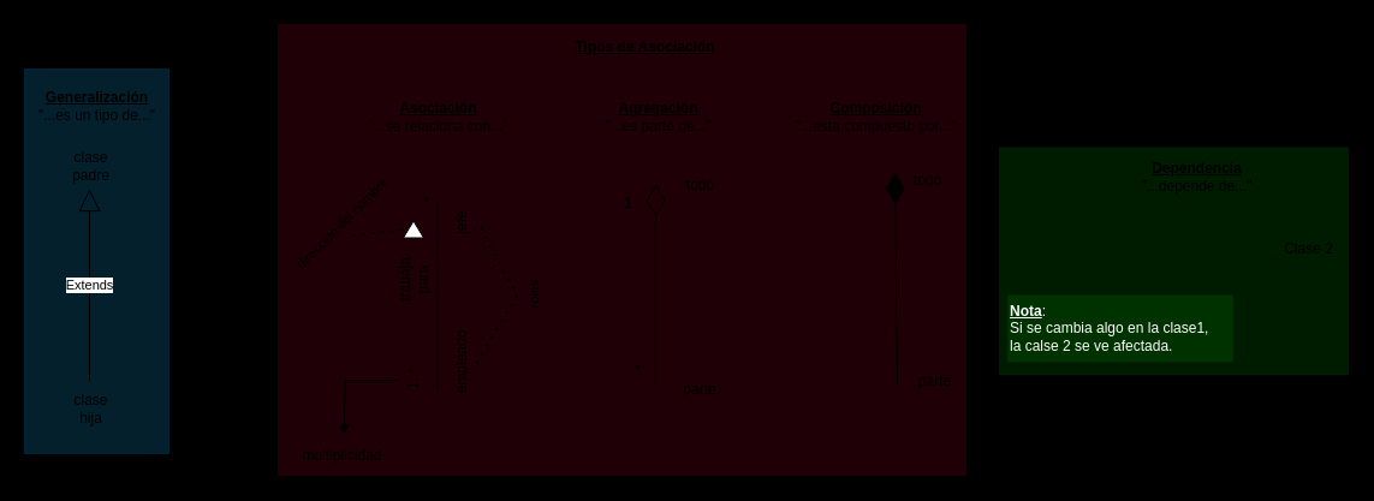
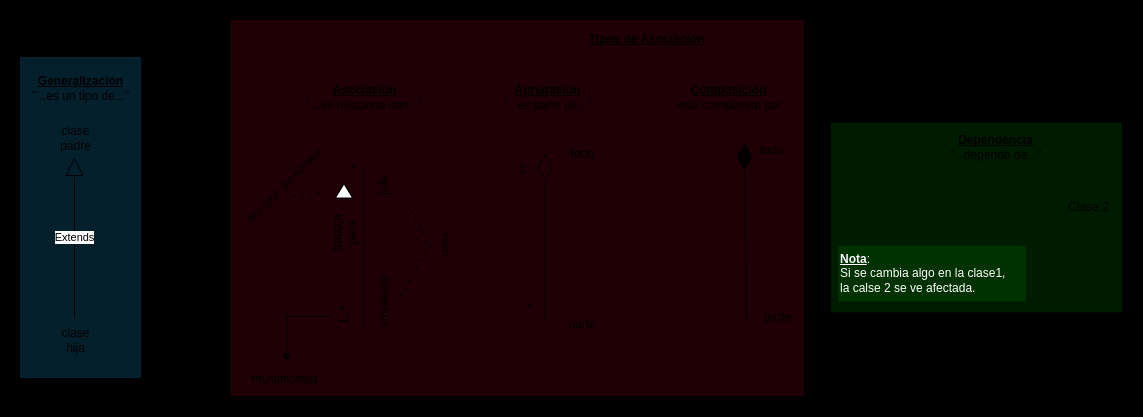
- <mxCell id="33" value="&lt;b&gt;&lt;u&gt;Tipos de Asociación&lt;/u&gt;&lt;/b&gt;" style="text;html=1;align=center;verticalAlign=middle;resizable=0;points=[];autosize=1;strokeColor=none;fillColor=none;" vertex="1" parent="1"><mxGeometry x="468.5" y="26" width="134" height="26" as="geometry" /></mxCell>
+ <mxCell id="33" value="&lt;b&gt;&lt;u&gt;Tipos de Asociación&lt;/u&gt;&lt;/b&gt;" style="text;html=1;align=center;verticalAlign=middle;resizable=0;points=[];autosize=1;strokeColor=none;fillColor=none;" vertex="1" parent="1"><mxGeometry x="578.5" y="26" width="134" height="26" as="geometry" /></mxCell>
